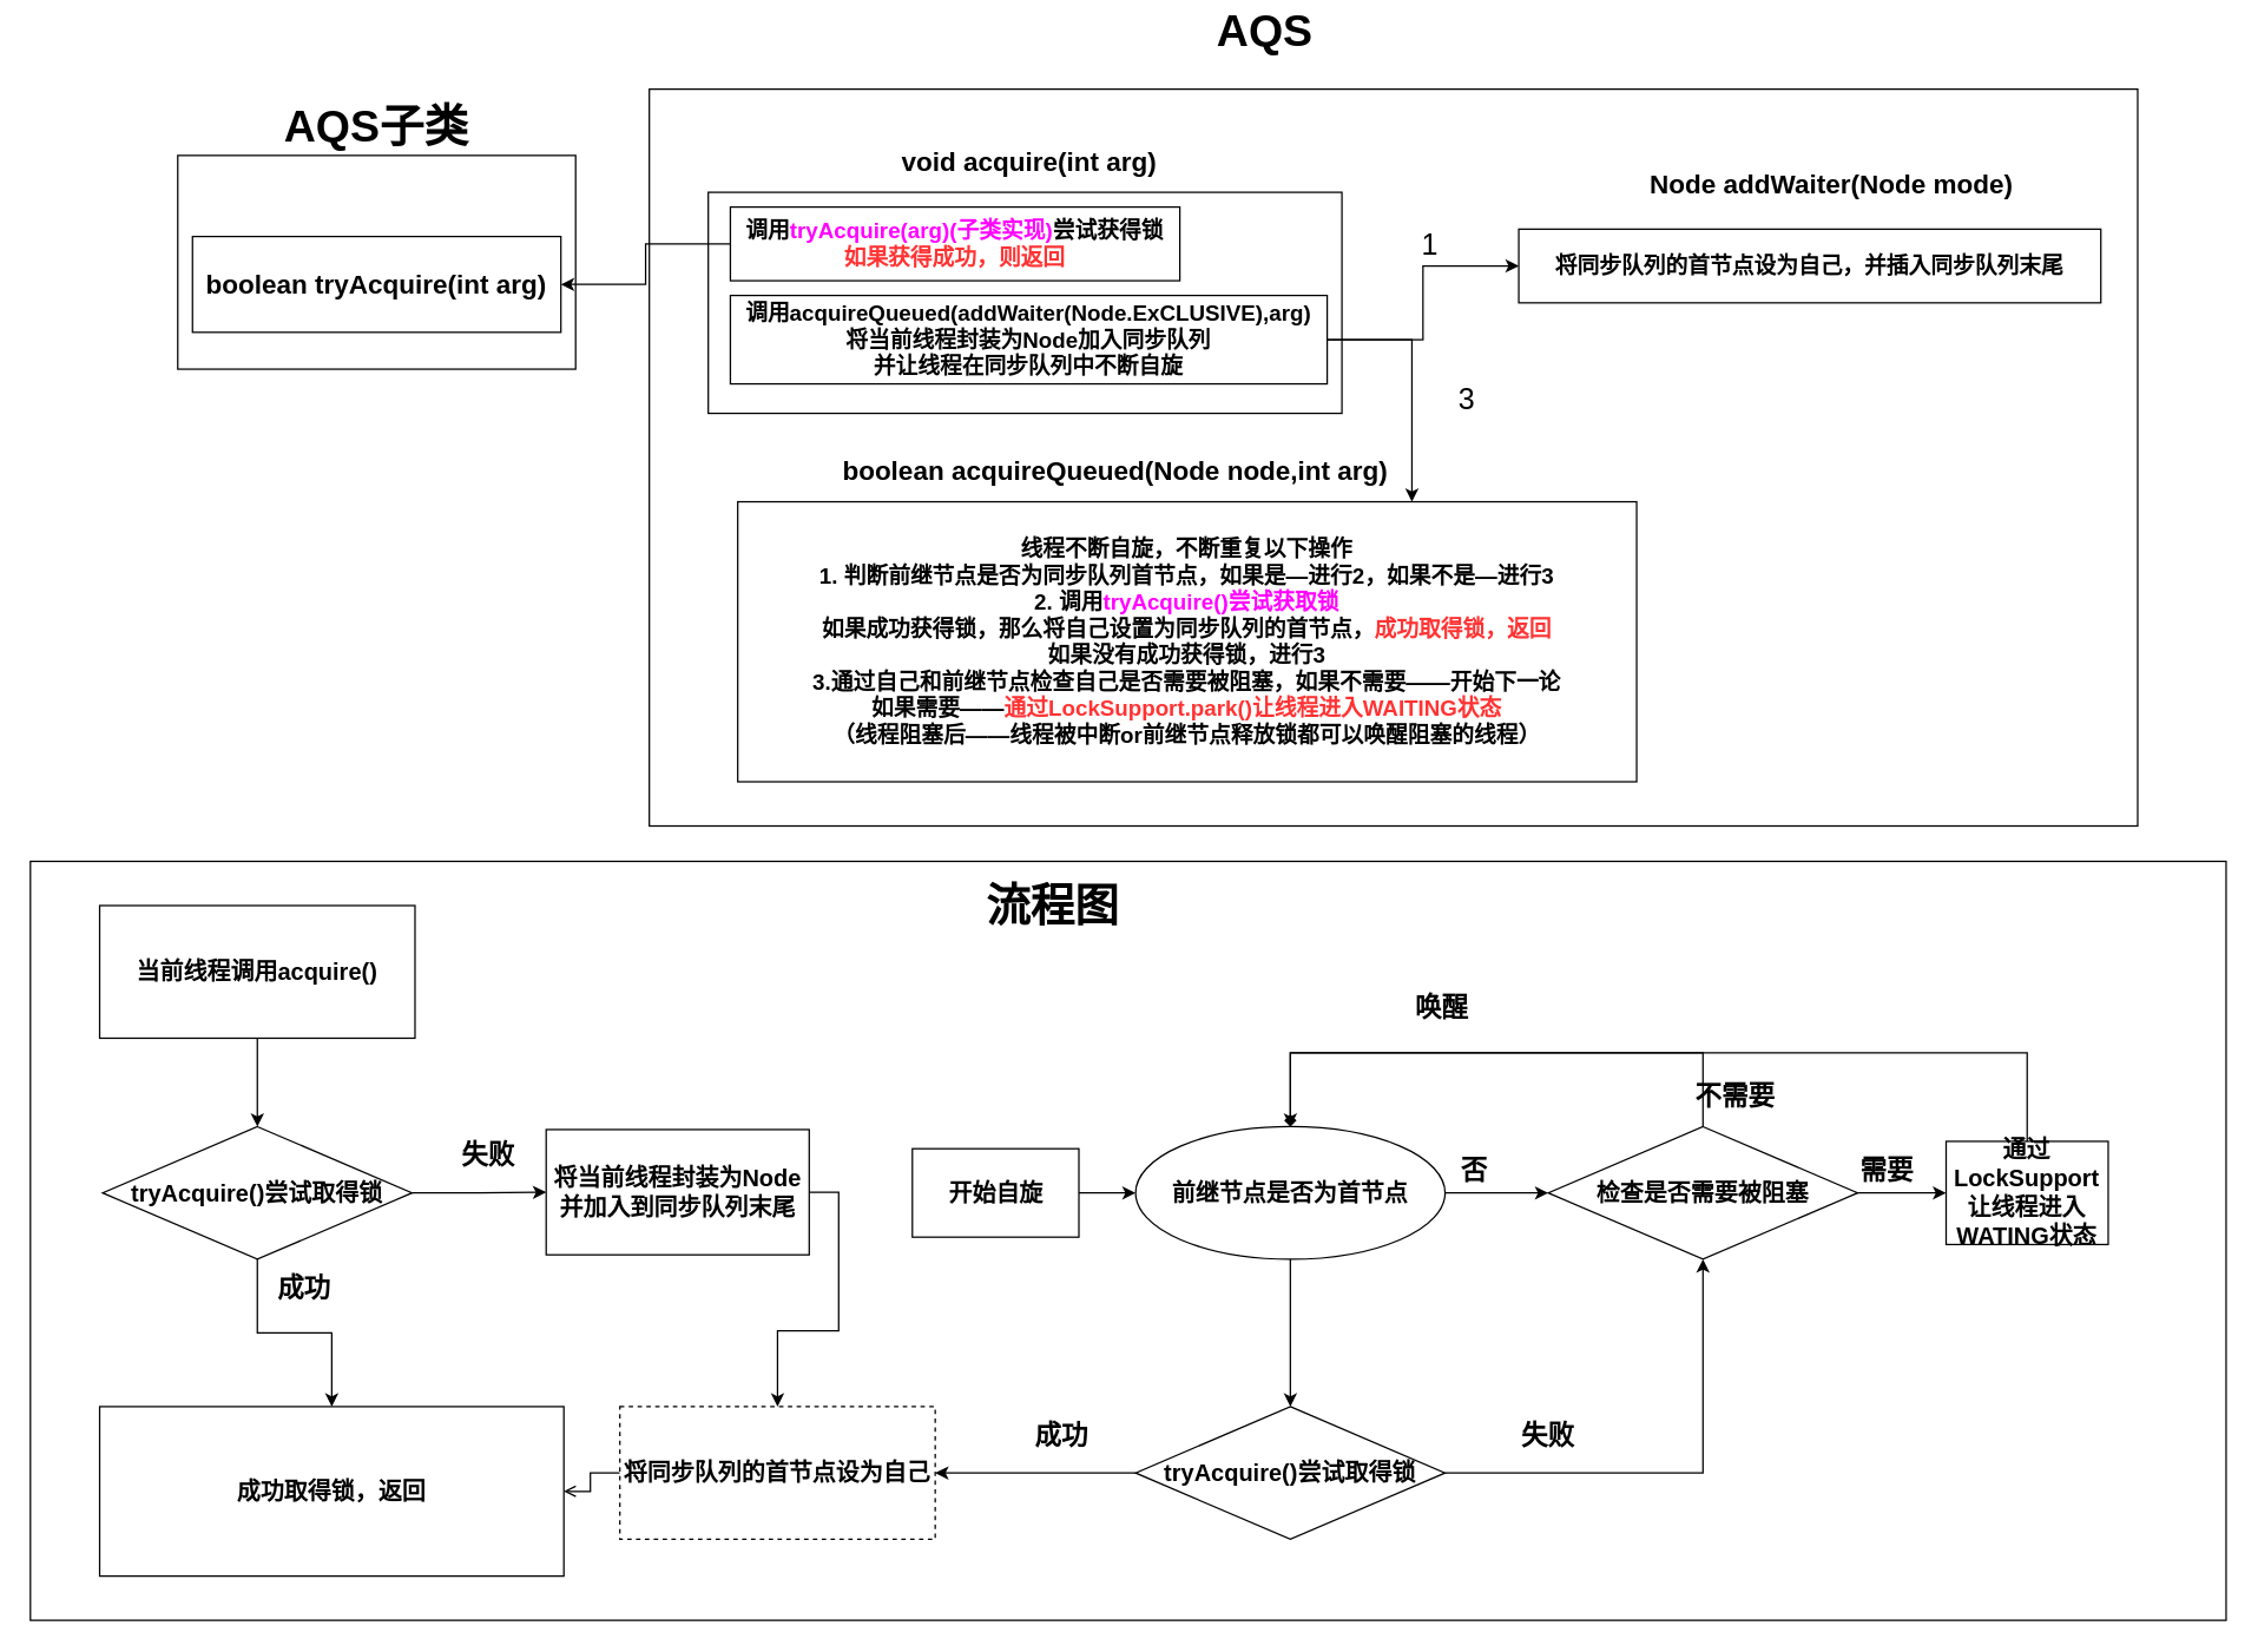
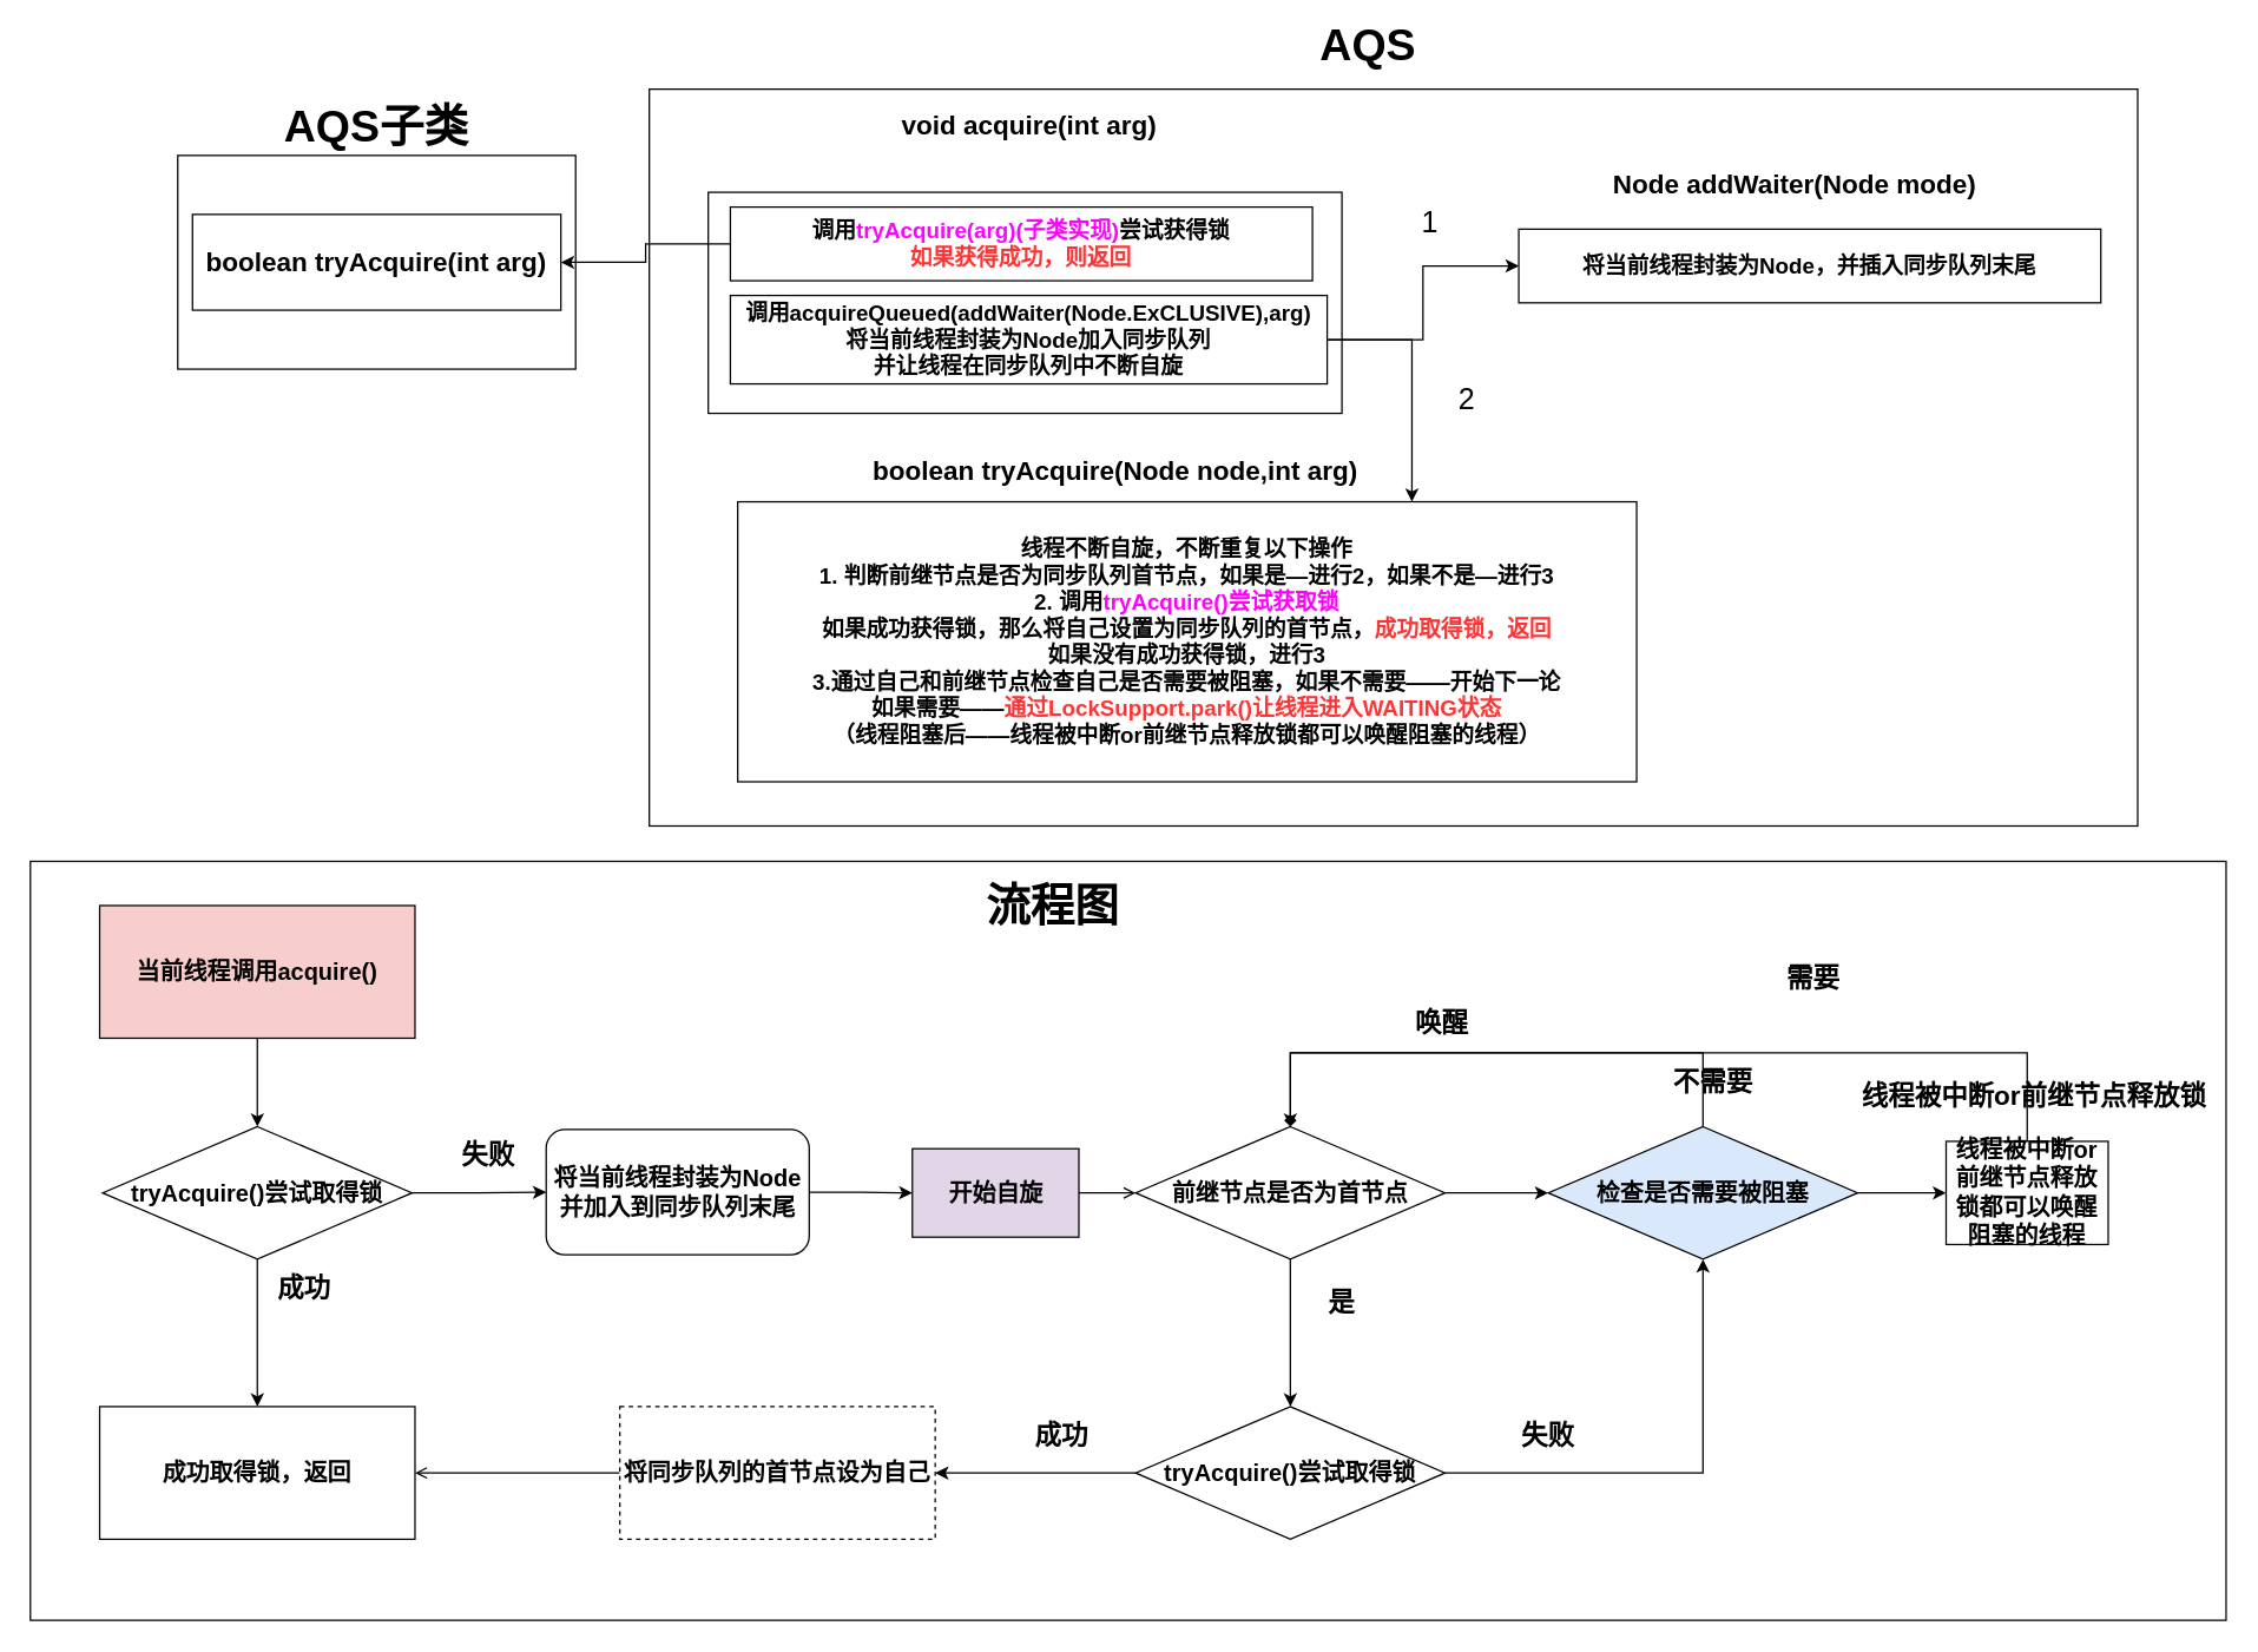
- <mxCell id="4" value="&lt;b&gt;&lt;font style=&quot;font-size: 30px&quot;&gt;AQS&lt;/font&gt;&lt;/b&gt;" style="text;html=1;strokeColor=none;fillColor=none;align=center;verticalAlign=middle;whiteSpace=wrap;rounded=0;" parent="1" vertex="1"><mxGeometry x="838" y="10" width="40" height="20" as="geometry" /></mxCell>
+ <mxCell id="4" value="&lt;b&gt;&lt;font style=&quot;font-size: 30px&quot;&gt;AQS&lt;/font&gt;&lt;/b&gt;" style="text;html=1;strokeColor=none;fillColor=none;align=center;verticalAlign=middle;whiteSpace=wrap;rounded=0;" parent="1" vertex="1"><mxGeometry x="908" y="20" width="40" height="20" as="geometry" /></mxCell>
- <mxCell id="6" value="&lt;b&gt;&lt;font style=&quot;font-size: 18px&quot;&gt;void acquire(int arg)&lt;/font&gt;&lt;/b&gt;" style="text;html=1;strokeColor=none;fillColor=none;align=center;verticalAlign=middle;whiteSpace=wrap;rounded=0;" parent="1" vertex="1"><mxGeometry x="589.5" y="100" width="216" height="20" as="geometry" /></mxCell>
+ <mxCell id="6" value="&lt;b&gt;&lt;font style=&quot;font-size: 18px&quot;&gt;void acquire(int arg)&lt;/font&gt;&lt;/b&gt;" style="text;html=1;strokeColor=none;fillColor=none;align=center;verticalAlign=middle;whiteSpace=wrap;rounded=0;" parent="1" vertex="1"><mxGeometry x="589.5" y="75" width="216" height="20" as="geometry" /></mxCell>
- <mxCell id="11" value="&lt;b&gt;&lt;font style=&quot;font-size: 18px&quot;&gt;Node addWaiter(Node mode)&lt;/font&gt;&lt;/b&gt;" style="text;html=1;strokeColor=none;fillColor=none;align=center;verticalAlign=middle;whiteSpace=wrap;rounded=0;" parent="1" vertex="1"><mxGeometry x="1112" y="115" width="260.5" height="20" as="geometry" /></mxCell>
+ <mxCell id="11" value="&lt;b&gt;&lt;font style=&quot;font-size: 18px&quot;&gt;Node addWaiter(Node mode)&lt;/font&gt;&lt;/b&gt;" style="text;html=1;strokeColor=none;fillColor=none;align=center;verticalAlign=middle;whiteSpace=wrap;rounded=0;" parent="1" vertex="1"><mxGeometry x="1087" y="115" width="260.5" height="20" as="geometry" /></mxCell>
- <mxCell id="7" value="&lt;b style=&quot;font-size: 15px&quot;&gt;调用&lt;font color=&quot;#ff00ff&quot;&gt;tryAcquire(arg)(子类实现)&lt;/font&gt;尝试获得锁&lt;br&gt;&lt;font color=&quot;#ff3333&quot;&gt;如果获得成功，&lt;font style=&quot;font-size: 15px&quot;&gt;则返回&lt;/font&gt;&lt;/font&gt;&lt;/b&gt;" style="rounded=0;whiteSpace=wrap;html=1;" parent="1" vertex="1"><mxGeometry x="495" y="140" width="305" height="50" as="geometry" /></mxCell>
+ <mxCell id="7" value="&lt;b style=&quot;font-size: 15px&quot;&gt;调用&lt;font color=&quot;#ff00ff&quot;&gt;tryAcquire(arg)(子类实现)&lt;/font&gt;尝试获得锁&lt;br&gt;&lt;font color=&quot;#ff3333&quot;&gt;如果获得成功，&lt;font style=&quot;font-size: 15px&quot;&gt;则返回&lt;/font&gt;&lt;/font&gt;&lt;/b&gt;" style="rounded=0;whiteSpace=wrap;html=1;" parent="1" vertex="1"><mxGeometry x="495" y="140" width="395" height="50" as="geometry" /></mxCell>
- <mxCell id="13" value="&lt;font style=&quot;font-size: 20px&quot;&gt;1&lt;/font&gt;" style="text;html=1;strokeColor=none;fillColor=none;align=center;verticalAlign=middle;whiteSpace=wrap;rounded=0;" parent="1" vertex="1"><mxGeometry x="950" y="155" width="40" height="20" as="geometry" /></mxCell>
+ <mxCell id="13" value="&lt;font style=&quot;font-size: 20px&quot;&gt;1&lt;/font&gt;" style="text;html=1;strokeColor=none;fillColor=none;align=center;verticalAlign=middle;whiteSpace=wrap;rounded=0;" parent="1" vertex="1"><mxGeometry x="950" y="140" width="40" height="20" as="geometry" /></mxCell>
- <mxCell id="12" value="&lt;span style=&quot;font-size: 15px&quot;&gt;&lt;b&gt;将同步队列的首节点设为自己，并插入同步队列末尾&lt;/b&gt;&lt;/span&gt;" style="rounded=0;whiteSpace=wrap;html=1;" parent="1" vertex="1"><mxGeometry x="1030" y="155" width="395" height="50" as="geometry" /></mxCell>
+ <mxCell id="12" value="&lt;span style=&quot;font-size: 15px&quot;&gt;&lt;b&gt;将当前线程封装为Node，并插入同步队列末尾&lt;/b&gt;&lt;/span&gt;" style="rounded=0;whiteSpace=wrap;html=1;" parent="1" vertex="1"><mxGeometry x="1030" y="155" width="395" height="50" as="geometry" /></mxCell>
- <mxCell id="31" value="&lt;b&gt;&lt;font style=&quot;font-size: 18px&quot;&gt;boolean tryAcquire(int arg)&lt;/font&gt;&lt;/b&gt;" style="rounded=0;whiteSpace=wrap;html=1;" parent="1" vertex="1"><mxGeometry x="130" y="160" width="250" height="65" as="geometry" /></mxCell>
+ <mxCell id="31" value="&lt;b&gt;&lt;font style=&quot;font-size: 18px&quot;&gt;boolean tryAcquire(int arg)&lt;/font&gt;&lt;/b&gt;" style="rounded=0;whiteSpace=wrap;html=1;" parent="1" vertex="1"><mxGeometry x="130" y="145" width="250" height="65" as="geometry" /></mxCell>
- <mxCell id="16" value="&lt;font style=&quot;font-size: 20px&quot;&gt;3&lt;/font&gt;" style="text;html=1;strokeColor=none;fillColor=none;align=center;verticalAlign=middle;whiteSpace=wrap;rounded=0;" parent="1" vertex="1"><mxGeometry x="975" y="260" width="40" height="20" as="geometry" /></mxCell>
+ <mxCell id="16" value="&lt;font style=&quot;font-size: 20px&quot;&gt;2&lt;/font&gt;" style="text;html=1;strokeColor=none;fillColor=none;align=center;verticalAlign=middle;whiteSpace=wrap;rounded=0;" parent="1" vertex="1"><mxGeometry x="975" y="260" width="40" height="20" as="geometry" /></mxCell>
- <mxCell id="14" value="&lt;span style=&quot;font-size: 18px&quot;&gt;&lt;b&gt;&amp;nbsp;boolean acquireQueued(Node node,int arg)&lt;/b&gt;&lt;/span&gt;" style="text;html=1;strokeColor=none;fillColor=none;align=center;verticalAlign=middle;whiteSpace=wrap;rounded=0;" parent="1" vertex="1"><mxGeometry x="560" y="310" width="388" height="20" as="geometry" /></mxCell>
+ <mxCell id="14" value="&lt;span style=&quot;font-size: 18px&quot;&gt;&lt;b&gt;&amp;nbsp;boolean tryAcquire(Node node,int arg)&lt;/b&gt;&lt;/span&gt;" style="text;html=1;strokeColor=none;fillColor=none;align=center;verticalAlign=middle;whiteSpace=wrap;rounded=0;" parent="1" vertex="1"><mxGeometry x="560" y="310" width="388" height="20" as="geometry" /></mxCell>
- <mxCell id="18" value="&lt;b&gt;&lt;font style=&quot;font-size: 16px&quot;&gt;当前线程调用acquire()&lt;/font&gt;&lt;/b&gt;" style="rounded=0;whiteSpace=wrap;html=1;" parent="1" vertex="1"><mxGeometry x="67" y="614" width="214" height="90" as="geometry" /></mxCell>
+ <mxCell id="18" value="&lt;b&gt;&lt;font style=&quot;font-size: 16px&quot;&gt;当前线程调用acquire()&lt;/font&gt;&lt;/b&gt;" style="rounded=0;whiteSpace=wrap;html=1;fillColor=#f8cecc;" parent="1" vertex="1"><mxGeometry x="67" y="614" width="214" height="90" as="geometry" /></mxCell>
- <mxCell id="54" value="&lt;span style=&quot;font-size: 18px&quot;&gt;&lt;b&gt;唤醒&lt;/b&gt;&lt;/span&gt;" style="text;html=1;strokeColor=none;fillColor=none;align=center;verticalAlign=middle;whiteSpace=wrap;rounded=0;" parent="1" vertex="1"><mxGeometry x="948" y="674" width="60" height="20" as="geometry" /></mxCell>
+ <mxCell id="54" value="&lt;span style=&quot;font-size: 18px&quot;&gt;&lt;b&gt;唤醒&lt;/b&gt;&lt;/span&gt;" style="text;html=1;strokeColor=none;fillColor=none;align=center;verticalAlign=middle;whiteSpace=wrap;rounded=0;" parent="1" vertex="1"><mxGeometry x="948" y="684" width="60" height="20" as="geometry" /></mxCell>
- <mxCell id="44" value="&lt;span style=&quot;font-size: 18px&quot;&gt;&lt;b&gt;不需要&lt;/b&gt;&lt;/span&gt;" style="text;html=1;strokeColor=none;fillColor=none;align=center;verticalAlign=middle;whiteSpace=wrap;rounded=0;" parent="1" vertex="1"><mxGeometry x="1147" y="734" width="60" height="20" as="geometry" /></mxCell>
+ <mxCell id="44" value="&lt;span style=&quot;font-size: 18px&quot;&gt;&lt;b&gt;不需要&lt;/b&gt;&lt;/span&gt;" style="text;html=1;strokeColor=none;fillColor=none;align=center;verticalAlign=middle;whiteSpace=wrap;rounded=0;" parent="1" vertex="1"><mxGeometry x="1132" y="724" width="60" height="20" as="geometry" /></mxCell>
+ <mxCell id="48" value="&lt;b style=&quot;font-size: 18px&quot;&gt;线程被中断or前继节点释放锁&lt;/b&gt;" style="text;html=1;strokeColor=none;fillColor=none;align=center;verticalAlign=middle;whiteSpace=wrap;rounded=0;" parent="1" vertex="1"><mxGeometry x="1250" y="734" width="260" height="20" as="geometry" /></mxCell>
- <mxCell id="43" value="&lt;span style=&quot;font-size: 18px&quot;&gt;&lt;b&gt;否&lt;/b&gt;&lt;/span&gt;" style="text;html=1;strokeColor=none;fillColor=none;align=center;verticalAlign=middle;whiteSpace=wrap;rounded=0;" parent="1" vertex="1"><mxGeometry x="980" y="784" width="40" height="20" as="geometry" /></mxCell>
- <mxCell id="47" value="&lt;span style=&quot;font-size: 18px&quot;&gt;&lt;b&gt;需要&lt;/b&gt;&lt;/span&gt;" style="text;html=1;strokeColor=none;fillColor=none;align=center;verticalAlign=middle;whiteSpace=wrap;rounded=0;" parent="1" vertex="1"><mxGeometry x="1260" y="784" width="40" height="20" as="geometry" /></mxCell>
+ <mxCell id="47" value="&lt;span style=&quot;font-size: 18px&quot;&gt;&lt;b&gt;需要&lt;/b&gt;&lt;/span&gt;" style="text;html=1;strokeColor=none;fillColor=none;align=center;verticalAlign=middle;whiteSpace=wrap;rounded=0;" parent="1" vertex="1"><mxGeometry x="1210" y="654" width="40" height="20" as="geometry" /></mxCell>
- <mxCell id="25" value="&lt;b&gt;&lt;font style=&quot;font-size: 16px&quot;&gt;将当前线程封装为Node&lt;br&gt;并加入到同步队列末尾&lt;/font&gt;&lt;/b&gt;&lt;b&gt;&lt;font style=&quot;font-size: 16px&quot;&gt;&lt;br&gt;&lt;/font&gt;&lt;/b&gt;" style="rounded=0;whiteSpace=wrap;html=1;" parent="1" vertex="1"><mxGeometry x="370" y="766" width="178.5" height="85" as="geometry" /></mxCell>
+ <mxCell id="25" value="&lt;b&gt;&lt;font style=&quot;font-size: 16px&quot;&gt;将当前线程封装为Node&lt;br&gt;并加入到同步队列末尾&lt;/font&gt;&lt;/b&gt;&lt;b&gt;&lt;font style=&quot;font-size: 16px&quot;&gt;&lt;br&gt;&lt;/font&gt;&lt;/b&gt;" style="whiteSpace=wrap;html=1;rounded=1;" parent="1" vertex="1"><mxGeometry x="370" y="766" width="178.5" height="85" as="geometry" /></mxCell>
- <mxCell id="51" value="&lt;b&gt;&lt;font style=&quot;font-size: 16px&quot;&gt;开始自旋&lt;br&gt;&lt;/font&gt;&lt;/b&gt;" style="rounded=0;whiteSpace=wrap;html=1;" parent="1" vertex="1"><mxGeometry x="618.5" y="779" width="113" height="60" as="geometry" /></mxCell>
+ <mxCell id="51" value="&lt;b&gt;&lt;font style=&quot;font-size: 16px&quot;&gt;开始自旋&lt;br&gt;&lt;/font&gt;&lt;/b&gt;" style="rounded=0;whiteSpace=wrap;html=1;fillColor=#e1d5e7;" parent="1" vertex="1"><mxGeometry x="618.5" y="779" width="113" height="60" as="geometry" /></mxCell>
- <mxCell id="50" style="edgeStyle=orthogonalEdgeStyle;rounded=0;orthogonalLoop=1;jettySize=auto;html=1;exitX=1;exitY=0.5;exitDx=0;exitDy=0;entryX=0;entryY=0.5;entryDx=0;entryDy=0;" parent="1" source="51" target="28" edge="1"><mxGeometry relative="1" as="geometry" /></mxCell>
+ <mxCell id="50" style="edgeStyle=orthogonalEdgeStyle;rounded=0;orthogonalLoop=1;jettySize=auto;html=1;exitX=1;exitY=0.5;exitDx=0;exitDy=0;entryX=0;entryY=0.5;entryDx=0;entryDy=0;endArrow=open;" parent="1" source="51" target="28" edge="1"><mxGeometry relative="1" as="geometry" /></mxCell>
- <mxCell id="28" value="&lt;b&gt;&lt;font style=&quot;font-size: 16px&quot;&gt;前继节点是否为首节点&lt;/font&gt;&lt;/b&gt;" style="ellipse;whiteSpace=wrap;html=1;" parent="1" vertex="1"><mxGeometry x="770" y="764" width="210" height="90" as="geometry" /></mxCell>
+ <mxCell id="28" value="&lt;b&gt;&lt;font style=&quot;font-size: 16px&quot;&gt;前继节点是否为首节点&lt;/font&gt;&lt;/b&gt;" style="rhombus;whiteSpace=wrap;html=1;" parent="1" vertex="1"><mxGeometry x="770" y="764" width="210" height="90" as="geometry" /></mxCell>
- <mxCell id="40" value="&lt;b&gt;&lt;font style=&quot;font-size: 16px&quot;&gt;检查是否需要被阻塞&lt;/font&gt;&lt;/b&gt;" style="rhombus;whiteSpace=wrap;html=1;" parent="1" vertex="1"><mxGeometry x="1050" y="764" width="210" height="90" as="geometry" /></mxCell>
+ <mxCell id="40" value="&lt;b&gt;&lt;font style=&quot;font-size: 16px&quot;&gt;检查是否需要被阻塞&lt;/font&gt;&lt;/b&gt;" style="rhombus;whiteSpace=wrap;html=1;fillColor=#dae8fc;" parent="1" vertex="1"><mxGeometry x="1050" y="764" width="210" height="90" as="geometry" /></mxCell>
- <mxCell id="46" value="&lt;b&gt;&lt;font style=&quot;font-size: 16px&quot;&gt;通过LockSupport让线程进入WATING状态&lt;br&gt;&lt;/font&gt;&lt;/b&gt;" style="rounded=0;whiteSpace=wrap;html=1;" parent="1" vertex="1"><mxGeometry x="1320" y="774" width="110" height="70" as="geometry" /></mxCell>
+ <mxCell id="46" value="&lt;b&gt;&lt;font style=&quot;font-size: 16px&quot;&gt;线程被中断or前继节点释放锁都可以唤醒阻塞的线程&lt;br&gt;&lt;/font&gt;&lt;/b&gt;" style="rounded=0;whiteSpace=wrap;html=1;" parent="1" vertex="1"><mxGeometry x="1320" y="774" width="110" height="70" as="geometry" /></mxCell>
+ <mxCell id="36" value="&lt;span style=&quot;font-size: 18px&quot;&gt;&lt;b&gt;是&lt;/b&gt;&lt;/span&gt;" style="text;html=1;strokeColor=none;fillColor=none;align=center;verticalAlign=middle;whiteSpace=wrap;rounded=0;" parent="1" vertex="1"><mxGeometry x="890" y="874" width="40" height="20" as="geometry" /></mxCell>
- <mxCell id="24" style="edgeStyle=orthogonalEdgeStyle;rounded=0;orthogonalLoop=1;jettySize=auto;html=1;exitX=1;exitY=0.5;exitDx=0;exitDy=0;" parent="1" source="25" target="53" edge="1"><mxGeometry relative="1" as="geometry" /></mxCell>
+ <mxCell id="24" style="edgeStyle=orthogonalEdgeStyle;rounded=0;orthogonalLoop=1;jettySize=auto;html=1;exitX=1;exitY=0.5;exitDx=0;exitDy=0;entryX=0;entryY=0.5;entryDx=0;entryDy=0;" parent="1" source="25" target="51" edge="1"><mxGeometry relative="1" as="geometry" /></mxCell>
- <mxCell id="22" value="&lt;span style=&quot;font-size: 16px&quot;&gt;&lt;b&gt;成功取得锁，返回&lt;/b&gt;&lt;/span&gt;" style="rounded=0;whiteSpace=wrap;html=1;" parent="1" vertex="1"><mxGeometry x="67" y="954" width="315" height="115" as="geometry" /></mxCell>
+ <mxCell id="22" value="&lt;span style=&quot;font-size: 16px&quot;&gt;&lt;b&gt;成功取得锁，返回&lt;/b&gt;&lt;/span&gt;" style="rounded=0;whiteSpace=wrap;html=1;" parent="1" vertex="1"><mxGeometry x="67" y="954" width="214" height="90" as="geometry" /></mxCell>
